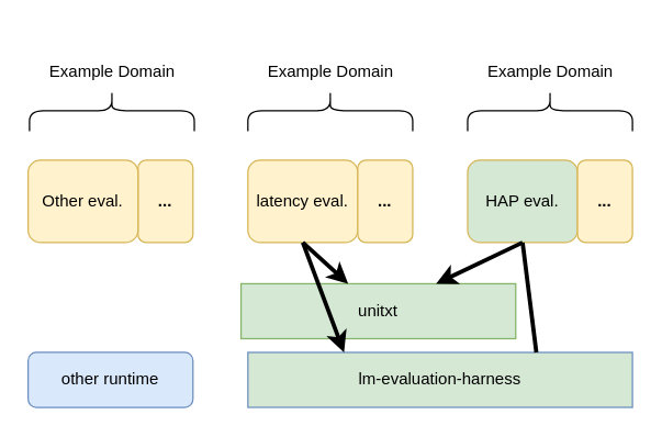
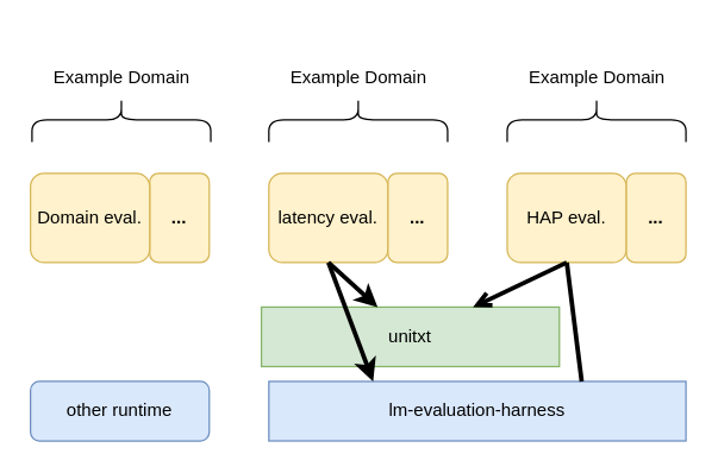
- <mxCell id="17" value="Other eval." style="rounded=1;whiteSpace=wrap;html=1;fillColor=#fff2cc;strokeColor=#d6b656;" vertex="1" parent="1"><mxGeometry x="20" y="116" width="80" height="60" as="geometry" /></mxCell>
+ <mxCell id="17" value="Domain eval." style="rounded=1;whiteSpace=wrap;html=1;fillColor=#fff2cc;strokeColor=#d6b656;" vertex="1" parent="1"><mxGeometry x="20" y="116" width="80" height="60" as="geometry" /></mxCell>
- <mxCell id="3" value="HAP eval." style="rounded=1;whiteSpace=wrap;html=1;fillColor=#d5e8d4;strokeColor=#d6b656;" parent="1" vertex="1"><mxGeometry x="340" y="116" width="80" height="60" as="geometry" /></mxCell>
+ <mxCell id="3" value="HAP eval." style="rounded=1;whiteSpace=wrap;html=1;fillColor=#fff2cc;strokeColor=#d6b656;" parent="1" vertex="1"><mxGeometry x="340" y="116" width="80" height="60" as="geometry" /></mxCell>
- <mxCell id="13" value="" style="endArrow=classic;html=1;rounded=0;exitX=0.5;exitY=1;exitDx=0;exitDy=0;strokeWidth=3;" edge="1" parent="1" source="3" target="4"><mxGeometry width="50" height="50" relative="1" as="geometry"><mxPoint x="380" y="296" as="sourcePoint" /><mxPoint x="430" y="246" as="targetPoint" /></mxGeometry></mxCell>
+ <mxCell id="13" value="" style="endArrow=open;html=1;rounded=0;exitX=0.5;exitY=1;exitDx=0;exitDy=0;strokeWidth=3;" edge="1" parent="1" source="3" target="4"><mxGeometry width="50" height="50" relative="1" as="geometry"><mxPoint x="380" y="296" as="sourcePoint" /><mxPoint x="430" y="246" as="targetPoint" /></mxGeometry></mxCell>
- <mxCell id="2" value="lm-evaluation-harness" style="rounded=0;whiteSpace=wrap;html=1;fillColor=#d5e8d4;strokeColor=#6c8ebf;" parent="1" vertex="1"><mxGeometry x="180" y="256" width="280" height="40" as="geometry" /></mxCell>
+ <mxCell id="2" value="lm-evaluation-harness" style="rounded=0;whiteSpace=wrap;html=1;fillColor=#dae8fc;strokeColor=#6c8ebf;" parent="1" vertex="1"><mxGeometry x="180" y="256" width="280" height="40" as="geometry" /></mxCell>
